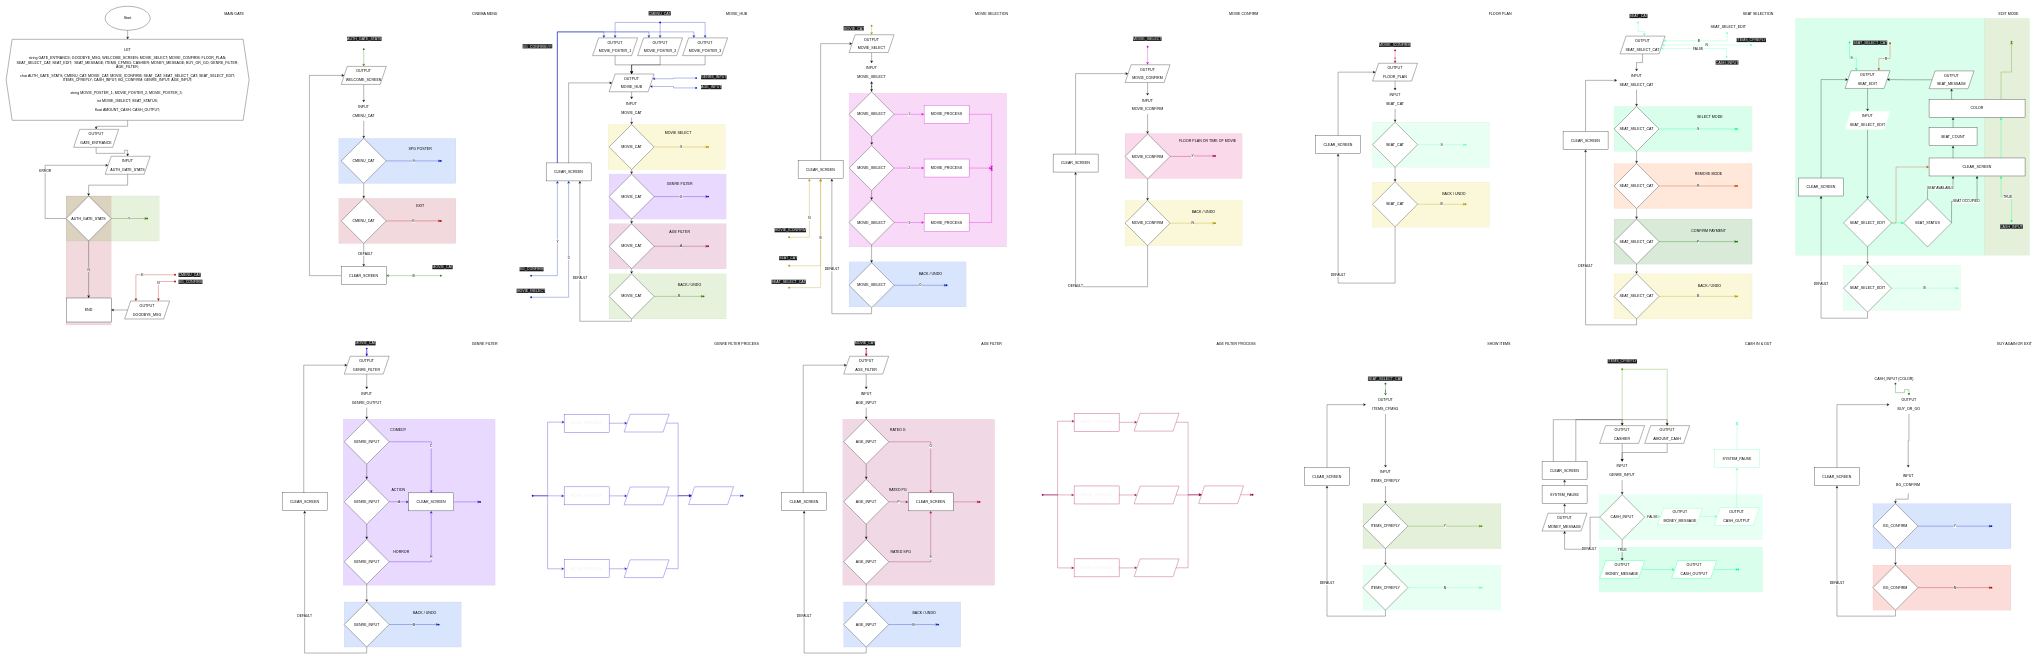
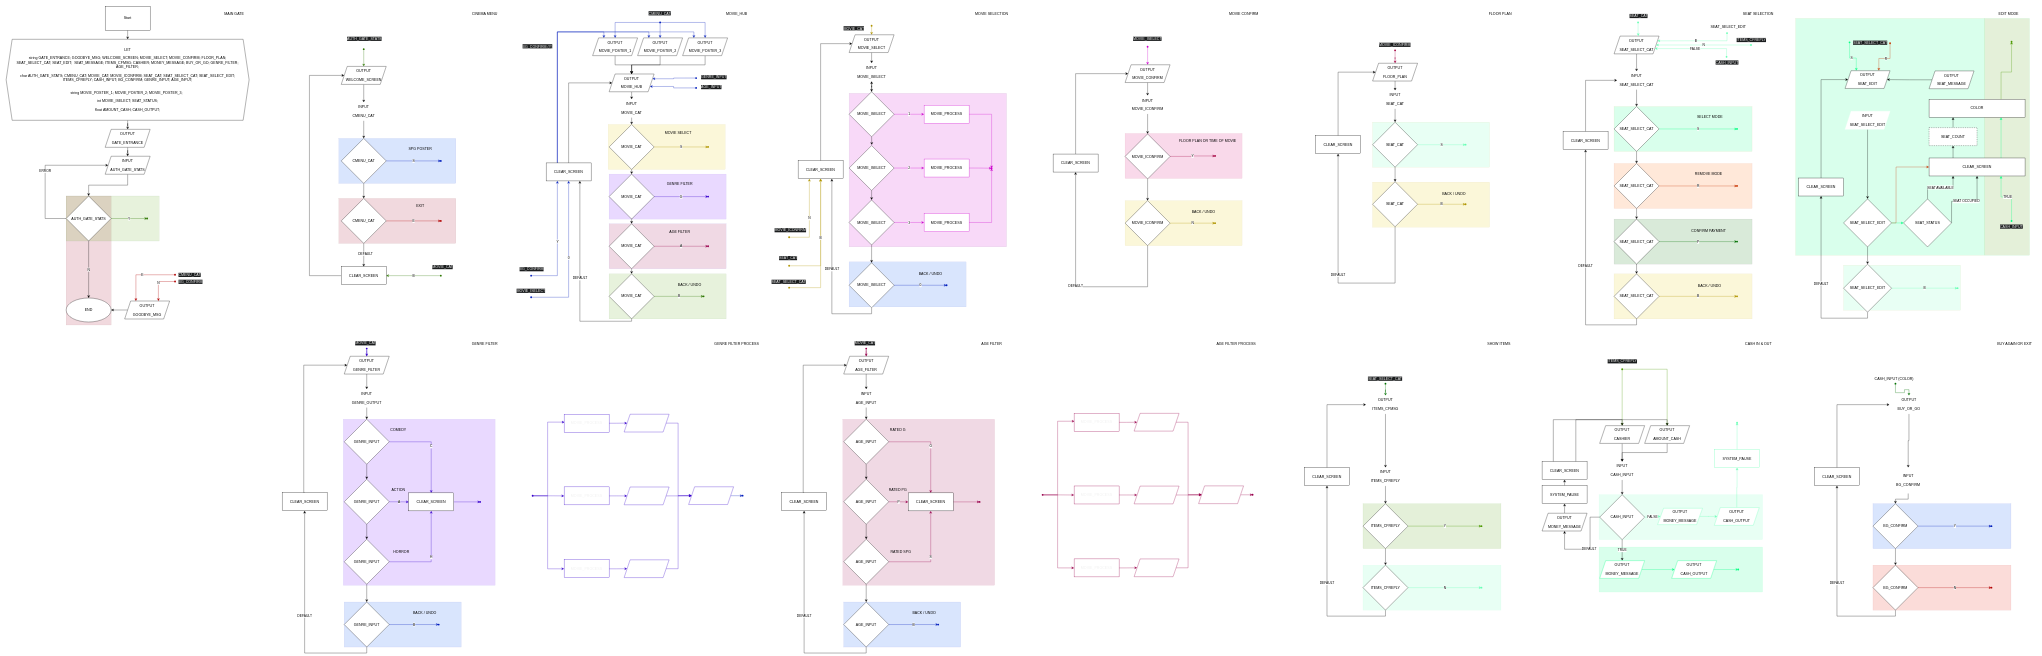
- <mxCell id="17" value="Start" style="ellipse;whiteSpace=wrap;html=1;fontStyle=0" parent="1" vertex="1"><mxGeometry x="350" y="20" width="150" height="80" as="geometry" /></mxCell>
+ <mxCell id="17" value="Start" style="whiteSpace=wrap;html=1;fontStyle=0;rounded=0;" parent="1" vertex="1"><mxGeometry x="350" y="20" width="150" height="80" as="geometry" /></mxCell>
- <mxCell id="220" value="OUTPUT&lt;div&gt;&lt;br&gt;&lt;/div&gt;&lt;div&gt;SEAT_SELECT_CAT&lt;/div&gt;" style="shape=parallelogram;perimeter=parallelogramPerimeter;whiteSpace=wrap;html=1;fixedSize=1;fontStyle=0" parent="1" vertex="1"><mxGeometry x="5400" y="119.44" width="150" height="59.25" as="geometry" /></mxCell>
+ <mxCell id="220" value="OUTPUT&lt;div&gt;&lt;br&gt;&lt;/div&gt;&lt;div&gt;SEAT_SELECT_CAT&lt;/div&gt;" style="shape=parallelogram;perimeter=parallelogramPerimeter;whiteSpace=wrap;html=1;fixedSize=1;fontStyle=0" parent="1" vertex="1"><mxGeometry x="5380" y="119.44" width="150" height="59.25" as="geometry" /></mxCell>
- <mxCell id="122" style="edgeStyle=orthogonalEdgeStyle;rounded=0;orthogonalLoop=1;jettySize=auto;html=1;exitX=0.25;exitY=0;exitDx=0;exitDy=0;entryX=0.5;entryY=1;entryDx=0;entryDy=0;movable=0;fontStyle=0" parent="1" source="124" target="143" edge="1"><mxGeometry relative="1" as="geometry" /></mxCell>
- <mxCell id="132" style="edgeStyle=orthogonalEdgeStyle;rounded=0;orthogonalLoop=1;jettySize=auto;html=1;exitX=0.5;exitY=1;exitDx=0;exitDy=0;entryX=0.5;entryY=0;entryDx=0;entryDy=0;movable=0;fontStyle=0" parent="1" source="133" target="135" edge="1"><mxGeometry relative="1" as="geometry" /></mxCell>
- <mxCell id="259" value="&lt;span style=&quot;font-weight: 400;&quot;&gt;SEAT_COUNT&lt;/span&gt;" style="rounded=0;whiteSpace=wrap;html=1;fontStyle=1;movable=0;" parent="1" vertex="1"><mxGeometry x="6430" y="424.51" width="160" height="60" as="geometry" /></mxCell>
+ <mxCell id="259" value="&lt;span style=&quot;font-weight: 400;&quot;&gt;SEAT_COUNT&lt;/span&gt;" style="rounded=0;whiteSpace=wrap;html=1;fontStyle=1;movable=0;dashed=1;" parent="1" vertex="1"><mxGeometry x="6430" y="424.51" width="160" height="60" as="geometry" /></mxCell>
- <mxCell id="24" value="OUTPUT&lt;div&gt;&lt;span style=&quot;background-color: initial;&quot;&gt;&lt;br&gt;&lt;/span&gt;&lt;/div&gt;&lt;div&gt;GATE_ENTRANCE&lt;/div&gt;" style="shape=parallelogram;perimeter=parallelogramPerimeter;whiteSpace=wrap;html=1;fixedSize=1;fontStyle=0" parent="1" vertex="1"><mxGeometry x="245" y="430.26" width="150" height="60" as="geometry" /></mxCell>
+ <mxCell id="24" value="OUTPUT&lt;div&gt;&lt;span style=&quot;background-color: initial;&quot;&gt;&lt;br&gt;&lt;/span&gt;&lt;/div&gt;&lt;div&gt;GATE_ENTRANCE&lt;/div&gt;" style="shape=parallelogram;perimeter=parallelogramPerimeter;whiteSpace=wrap;html=1;fixedSize=1;fontStyle=0" parent="1" vertex="1"><mxGeometry x="350" y="430.26" width="150" height="60" as="geometry" /></mxCell>
- <mxCell id="22" value="END" style="whiteSpace=wrap;html=1;fontStyle=0;rounded=0;" parent="1" vertex="1"><mxGeometry x="220" y="992.51" width="150" height="80" as="geometry" /></mxCell>
+ <mxCell id="22" value="END" style="ellipse;whiteSpace=wrap;html=1;fontStyle=0" parent="1" vertex="1"><mxGeometry x="220" y="992.51" width="150" height="80" as="geometry" /></mxCell>
- <mxCell id="281" value="INPUT&lt;br&gt;&lt;br&gt;GENRE_INPUT" style="shape=parallelogram;perimeter=parallelogramPerimeter;whiteSpace=wrap;html=1;fixedSize=1;strokeColor=#FFFFFF;fontStyle=0" parent="1" vertex="1"><mxGeometry x="5332" y="1538" width="150" height="60" as="geometry" /></mxCell>
+ <mxCell id="281" value="INPUT&lt;br&gt;&lt;br&gt;CASH_INPUT" style="shape=parallelogram;perimeter=parallelogramPerimeter;whiteSpace=wrap;html=1;fixedSize=1;strokeColor=#FFFFFF;fontStyle=0" parent="1" vertex="1"><mxGeometry x="5332" y="1538" width="150" height="60" as="geometry" /></mxCell>
